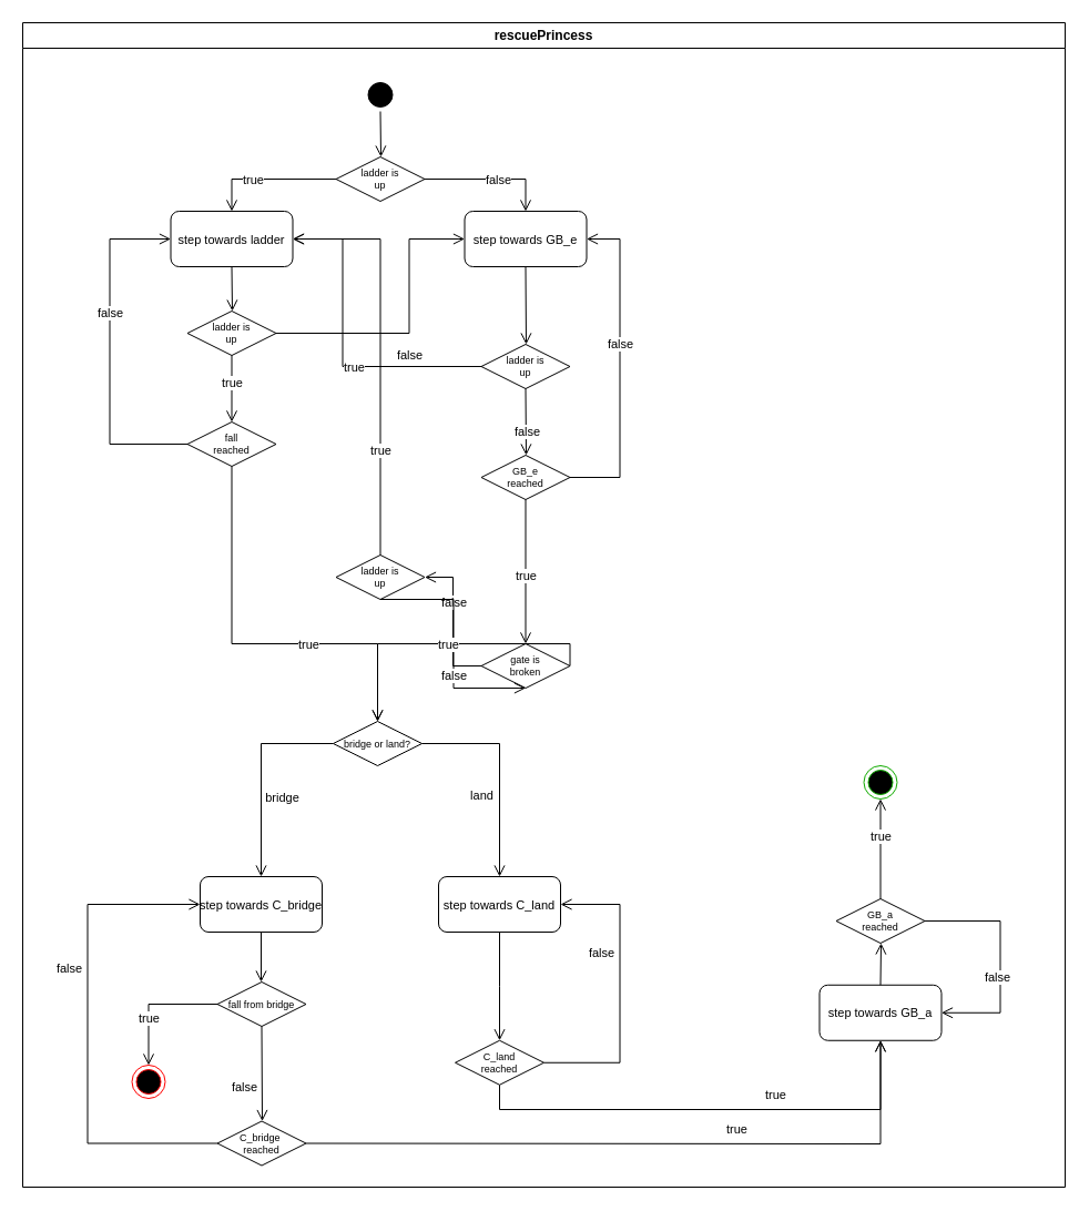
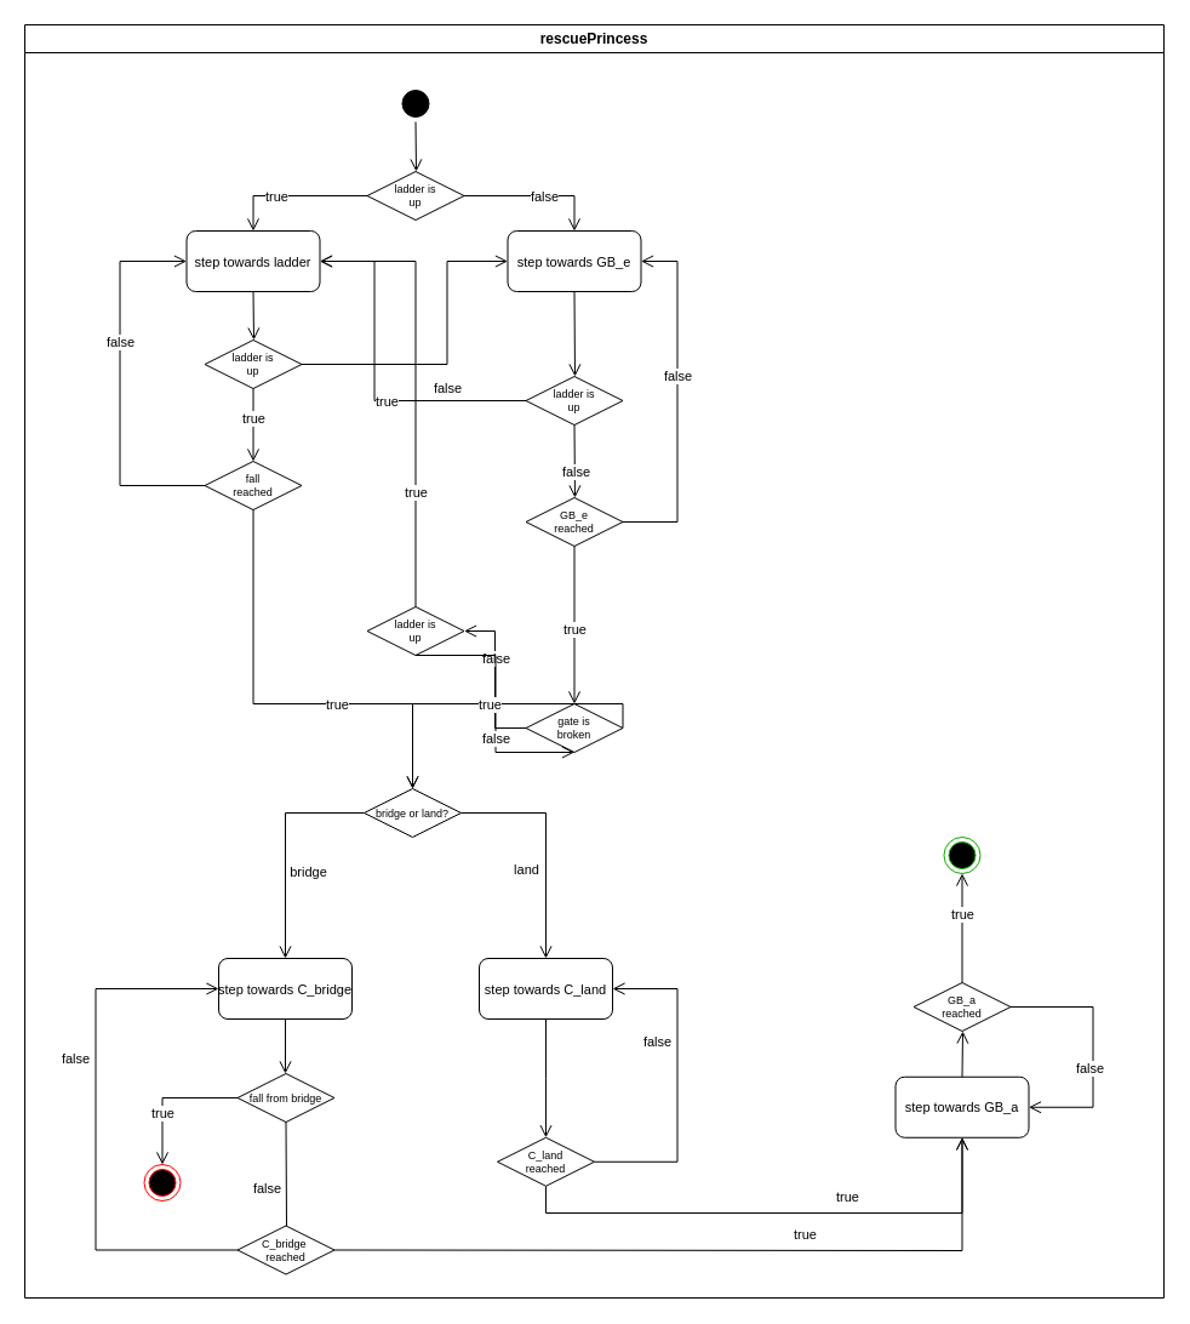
- <mxCell id="55" value="" style="edgeStyle=elbowEdgeStyle;elbow=horizontal;align=left;verticalAlign=bottom;endArrow=open;endSize=8;endFill=1;rounded=0;exitX=0.5;exitY=1;exitDx=0;exitDy=0;entryX=0.5;entryY=0;entryDx=0;entryDy=0;" edge="1" parent="2" target="53" source="51"><mxGeometry x="-1" relative="1" as="geometry"><mxPoint x="245.25" y="990.5" as="targetPoint" /><Array as="points" /><mxPoint x="215.5" y="905" as="sourcePoint" /></mxGeometry></mxCell>
+ <mxCell id="55" value="" style="edgeStyle=elbowEdgeStyle;elbow=horizontal;align=left;verticalAlign=bottom;endArrow=none;endSize=8;endFill=1;rounded=0;exitX=0.5;exitY=1;exitDx=0;exitDy=0;entryX=0.5;entryY=0;entryDx=0;entryDy=0;" edge="1" parent="2" target="53" source="51"><mxGeometry x="-1" relative="1" as="geometry"><mxPoint x="245.25" y="990.5" as="targetPoint" /><Array as="points" /><mxPoint x="215.5" y="905" as="sourcePoint" /></mxGeometry></mxCell>
